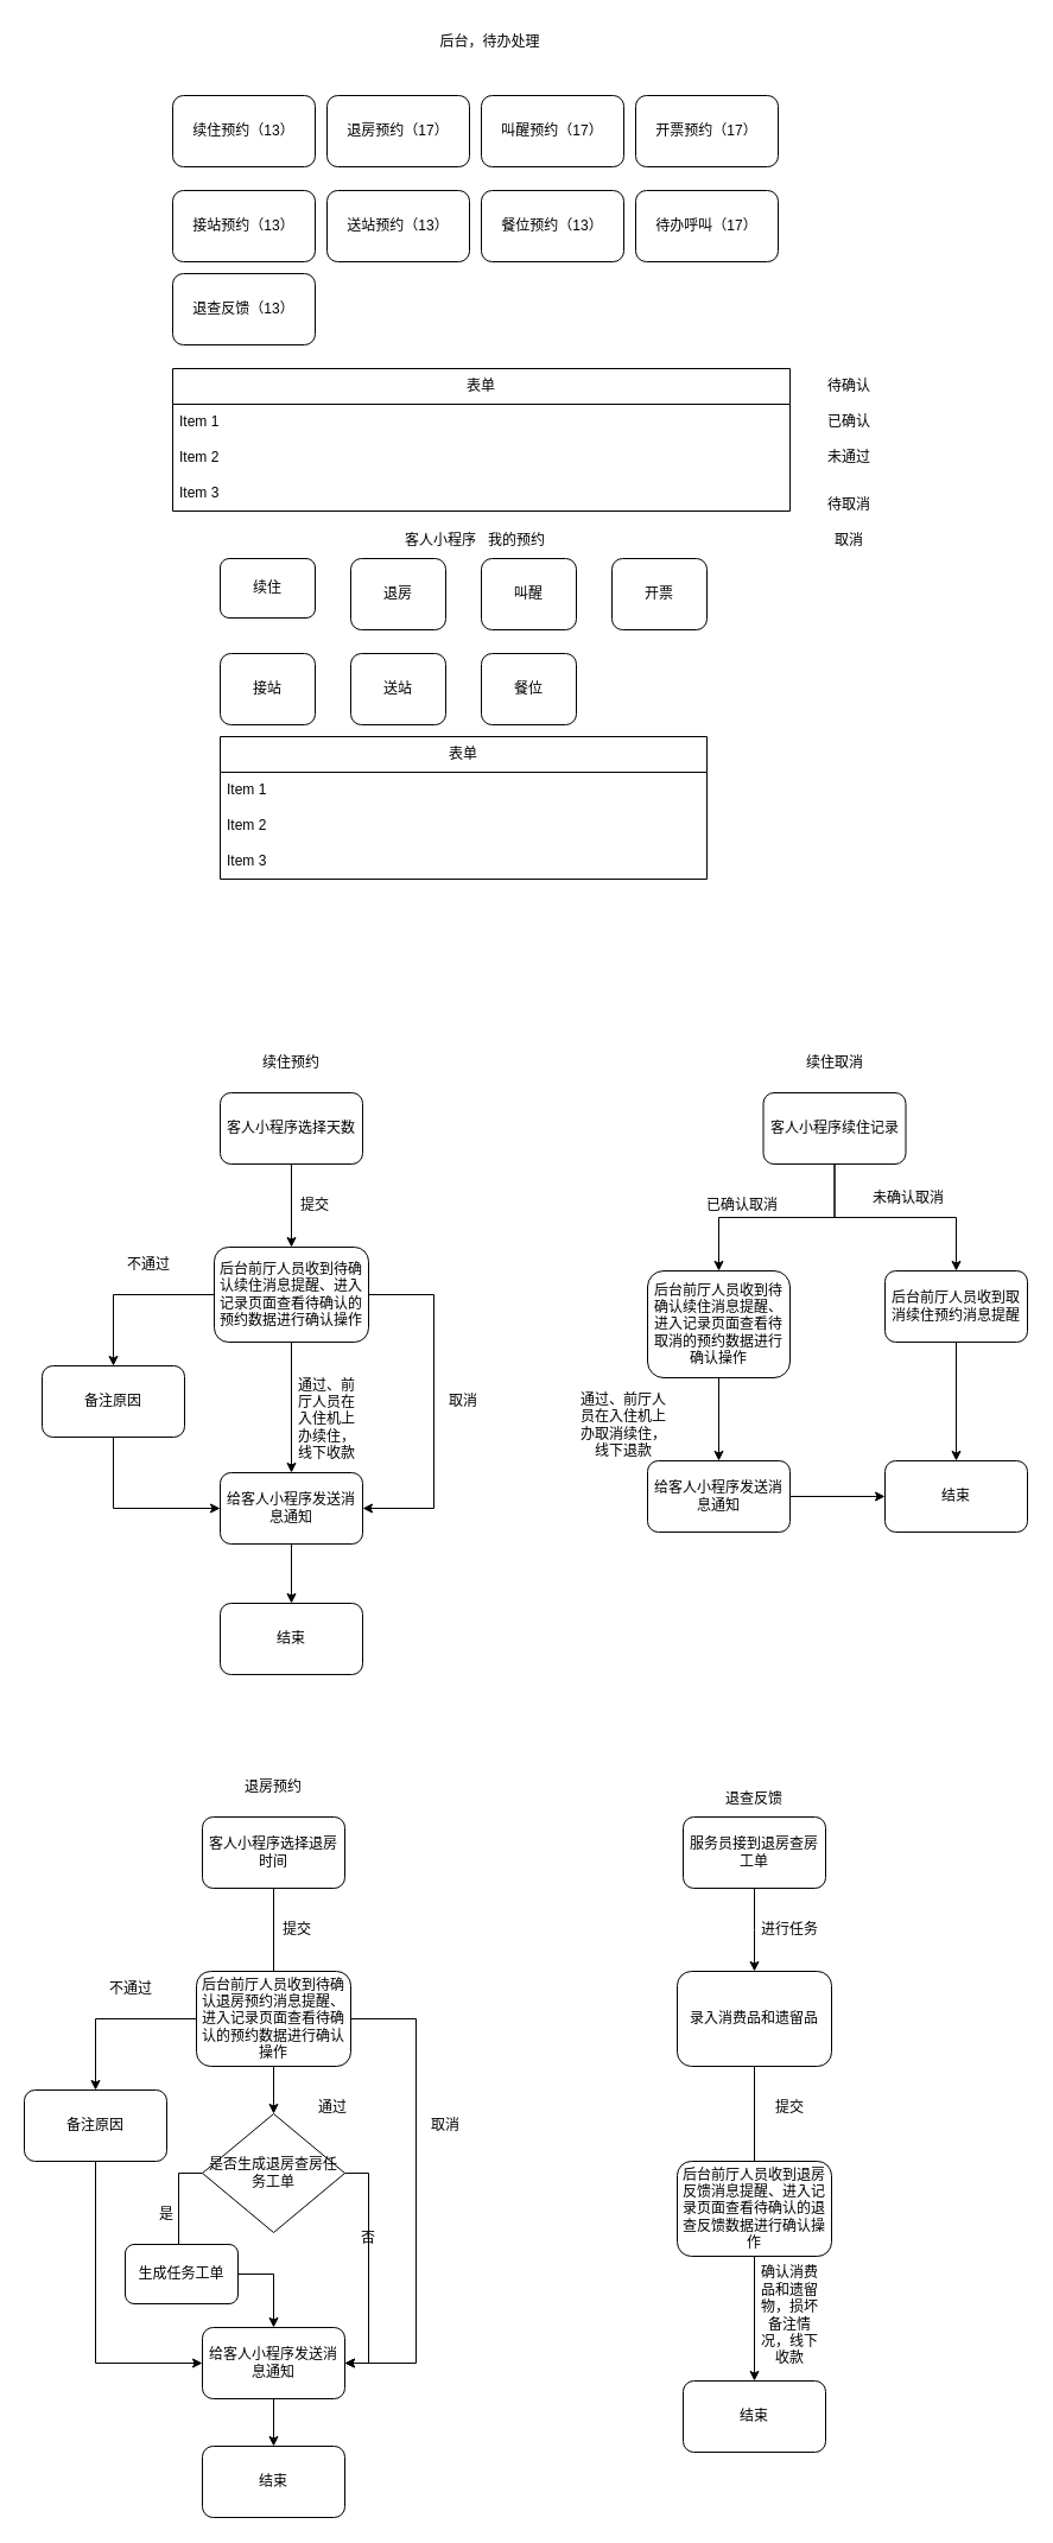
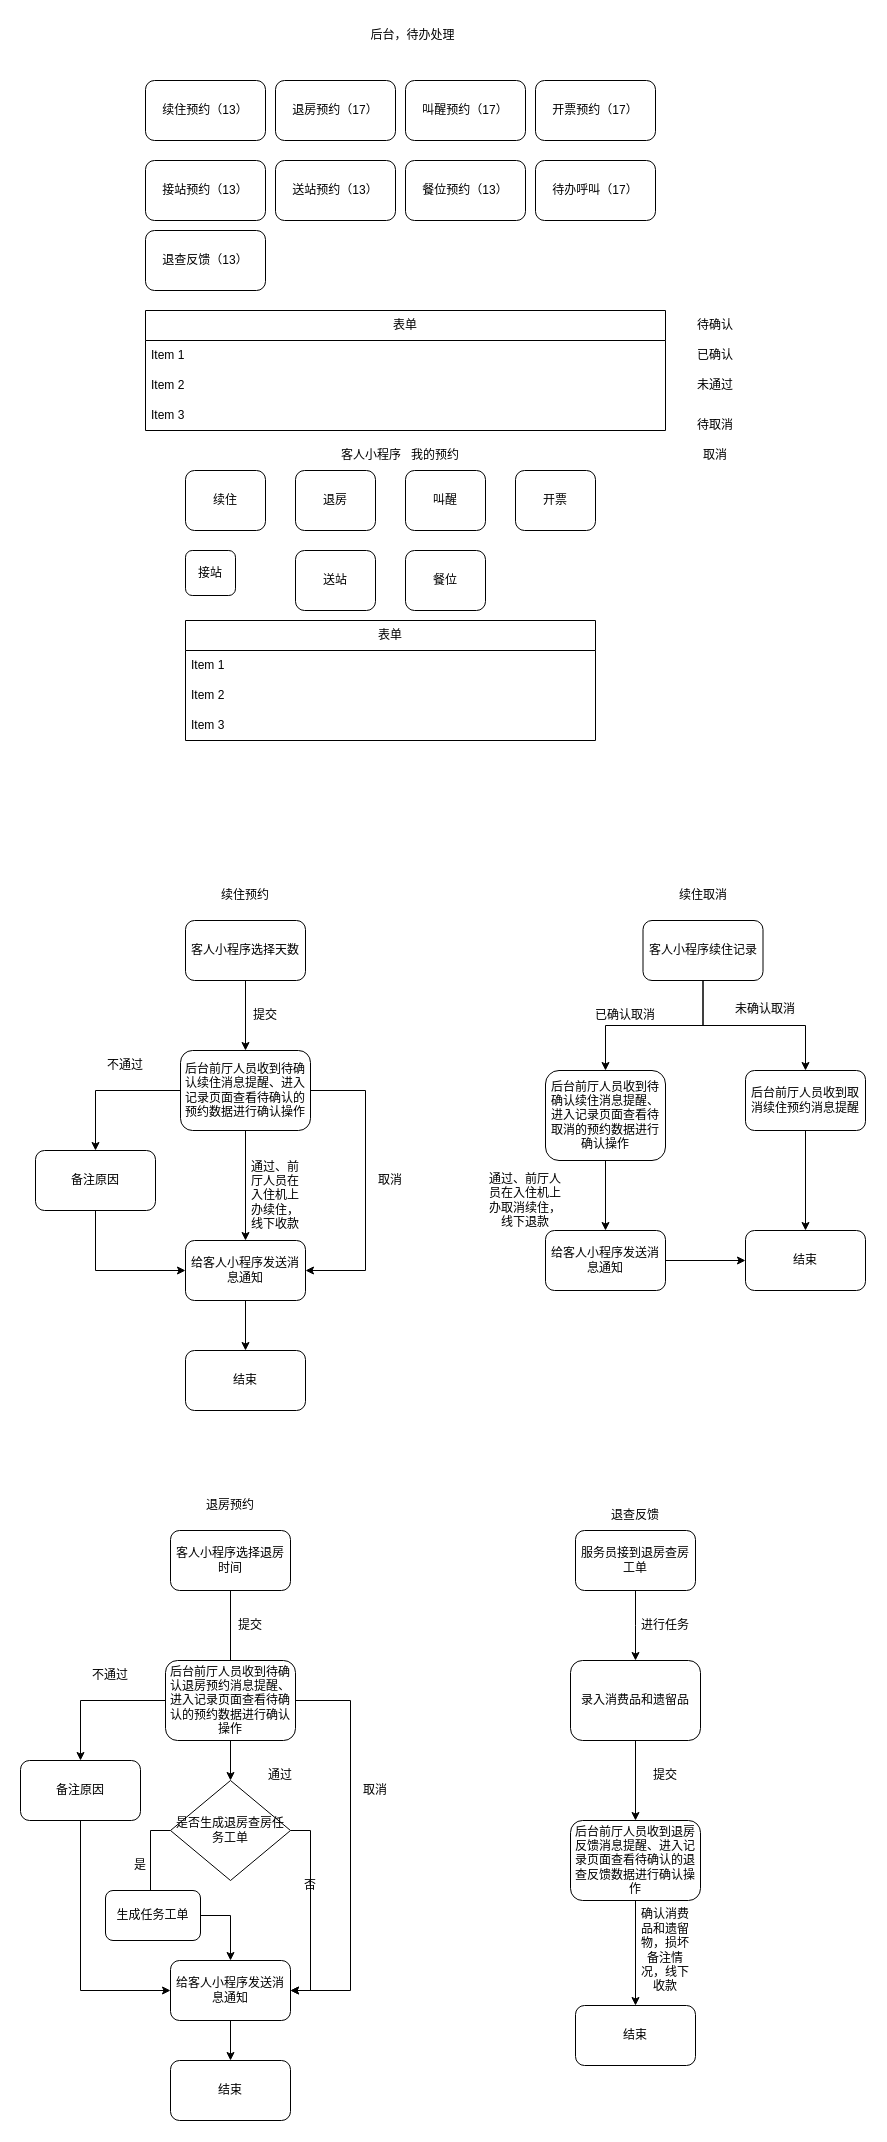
- <mxCell id="16" value="续住" style="rounded=1;whiteSpace=wrap;html=1;" parent="1" vertex="1"><mxGeometry x="185" y="470" width="80" height="50" as="geometry" /></mxCell>
+ <mxCell id="16" value="续住" style="rounded=1;whiteSpace=wrap;html=1;" parent="1" vertex="1"><mxGeometry x="185" y="470" width="80" height="60" as="geometry" /></mxCell>
- <mxCell id="20" value="接站" style="rounded=1;whiteSpace=wrap;html=1;" parent="1" vertex="1"><mxGeometry x="185" y="550" width="80" height="60" as="geometry" /></mxCell>
+ <mxCell id="20" value="接站" style="rounded=1;whiteSpace=wrap;html=1;" parent="1" vertex="1"><mxGeometry x="185" y="550" width="50" height="45" as="geometry" /></mxCell>
- <mxCell id="89" style="edgeStyle=orthogonalEdgeStyle;rounded=0;orthogonalLoop=1;jettySize=auto;html=1;entryX=0.5;entryY=0;entryDx=0;entryDy=0;endArrow=none;" edge="1" parent="1" source="90" target="94"><mxGeometry relative="1" as="geometry"><mxPoint x="635" y="1810" as="targetPoint" /></mxGeometry></mxCell>
+ <mxCell id="89" style="edgeStyle=orthogonalEdgeStyle;rounded=0;orthogonalLoop=1;jettySize=auto;html=1;entryX=0.5;entryY=0;entryDx=0;entryDy=0;" edge="1" parent="1" source="90" target="94"><mxGeometry relative="1" as="geometry"><mxPoint x="635" y="1810" as="targetPoint" /></mxGeometry></mxCell>
